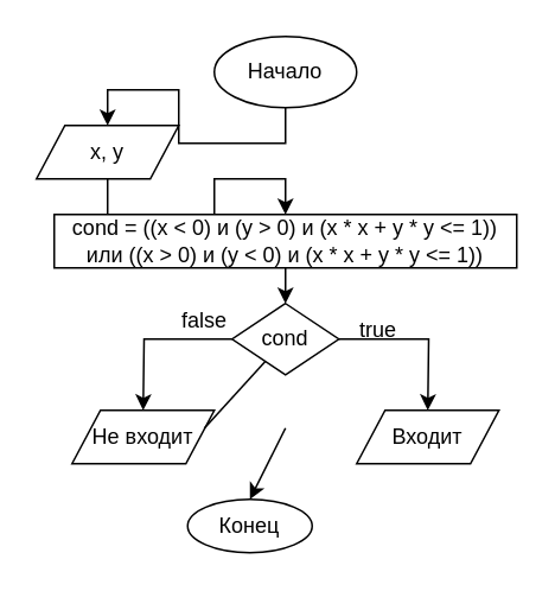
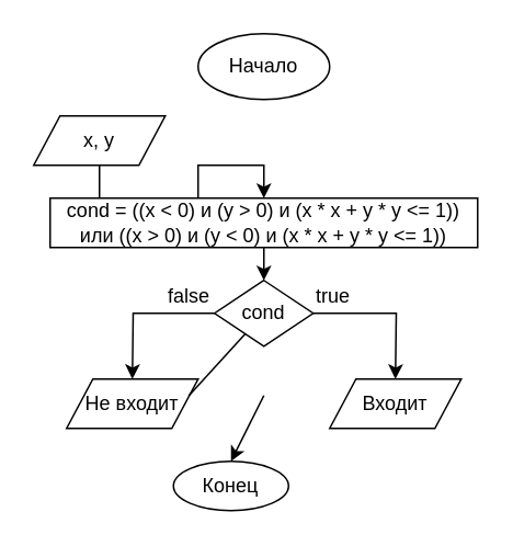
- <mxCell id="2" style="edgeStyle=orthogonalEdgeStyle;rounded=0;orthogonalLoop=1;jettySize=auto;html=1;exitX=0.5;exitY=1;exitDx=0;exitDy=0;entryX=0.5;entryY=0;entryDx=0;entryDy=0;" edge="1" parent="1" source="3" target="5"><mxGeometry relative="1" as="geometry" /></mxCell>
- <mxCell id="11" value="true" style="text;html=1;resizable=0;points=[];autosize=1;align=left;verticalAlign=top;spacingTop=-4;" vertex="1" parent="1"><mxGeometry x="200" y="175" width="40" height="20" as="geometry" /></mxCell>
+ <mxCell id="11" value="true" style="text;html=1;resizable=0;points=[];autosize=1;align=left;verticalAlign=top;spacingTop=-4;" vertex="1" parent="1"><mxGeometry x="190" y="170" width="40" height="20" as="geometry" /></mxCell>
